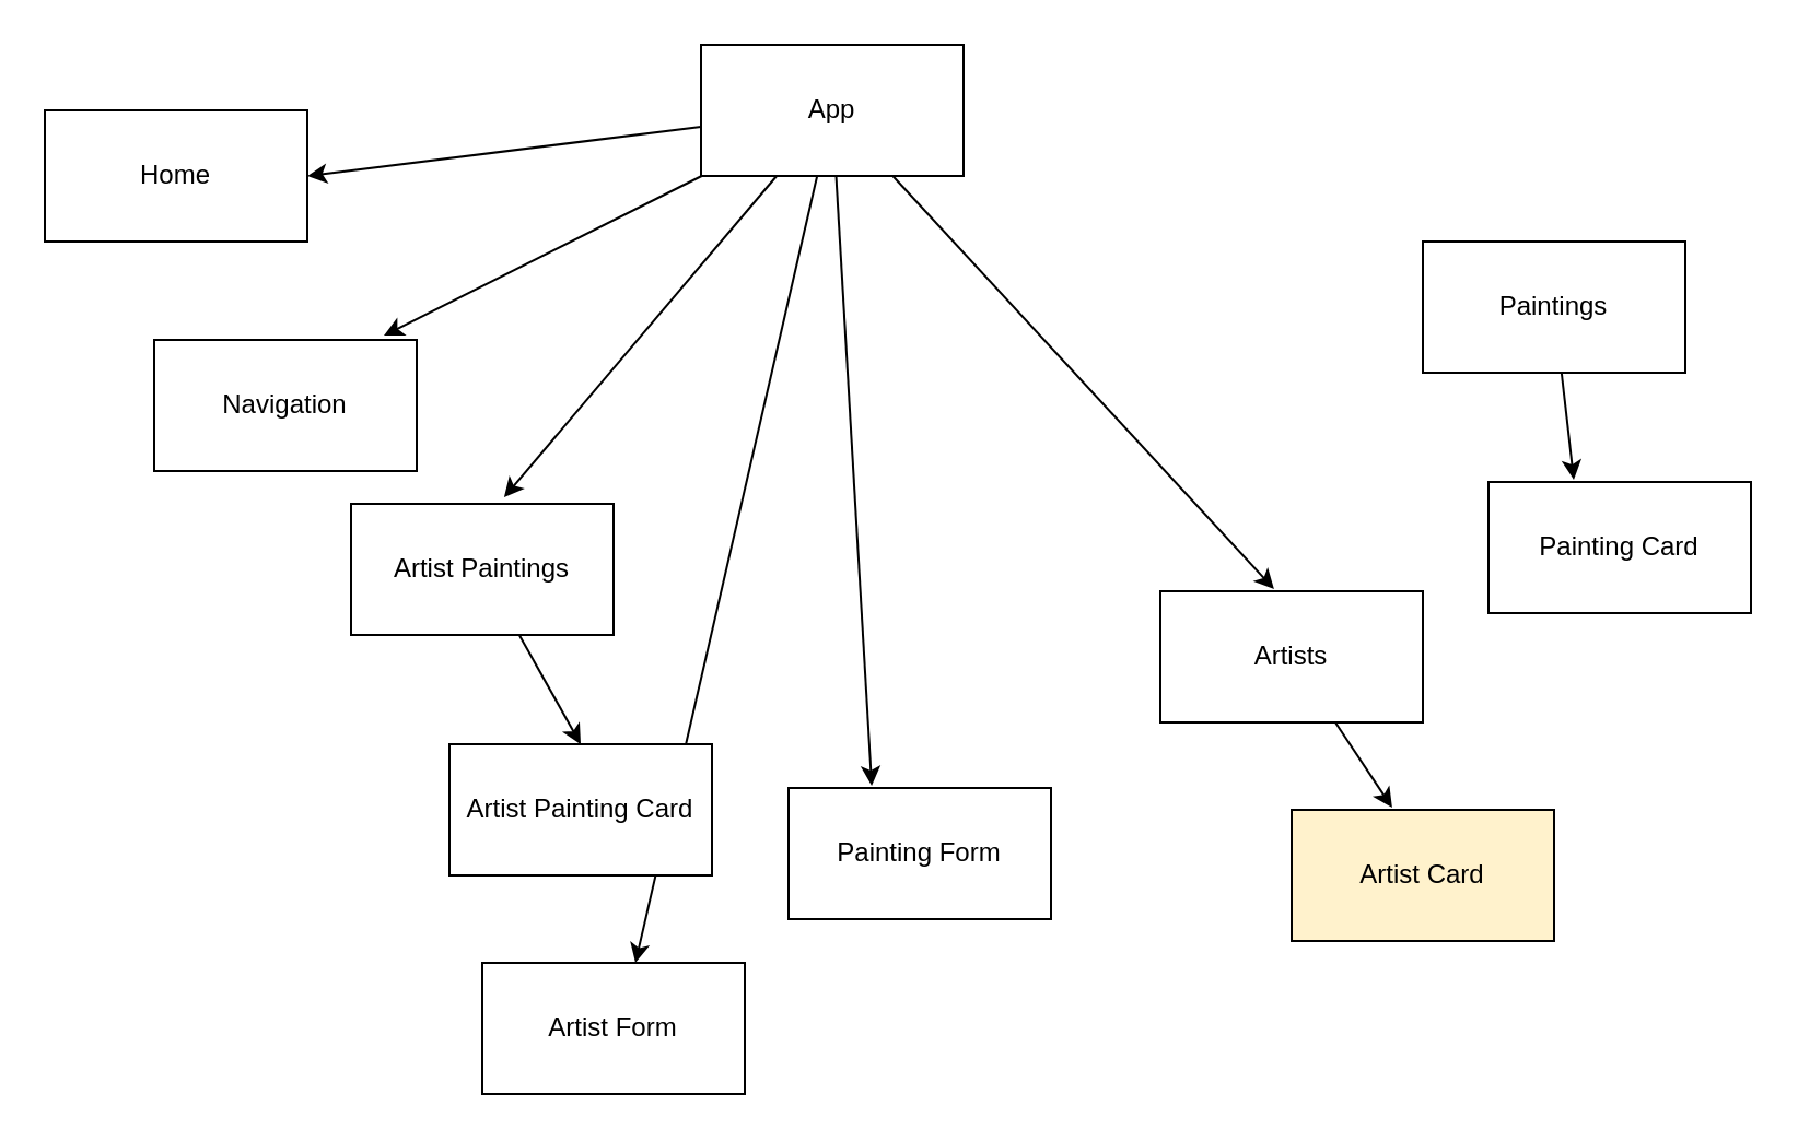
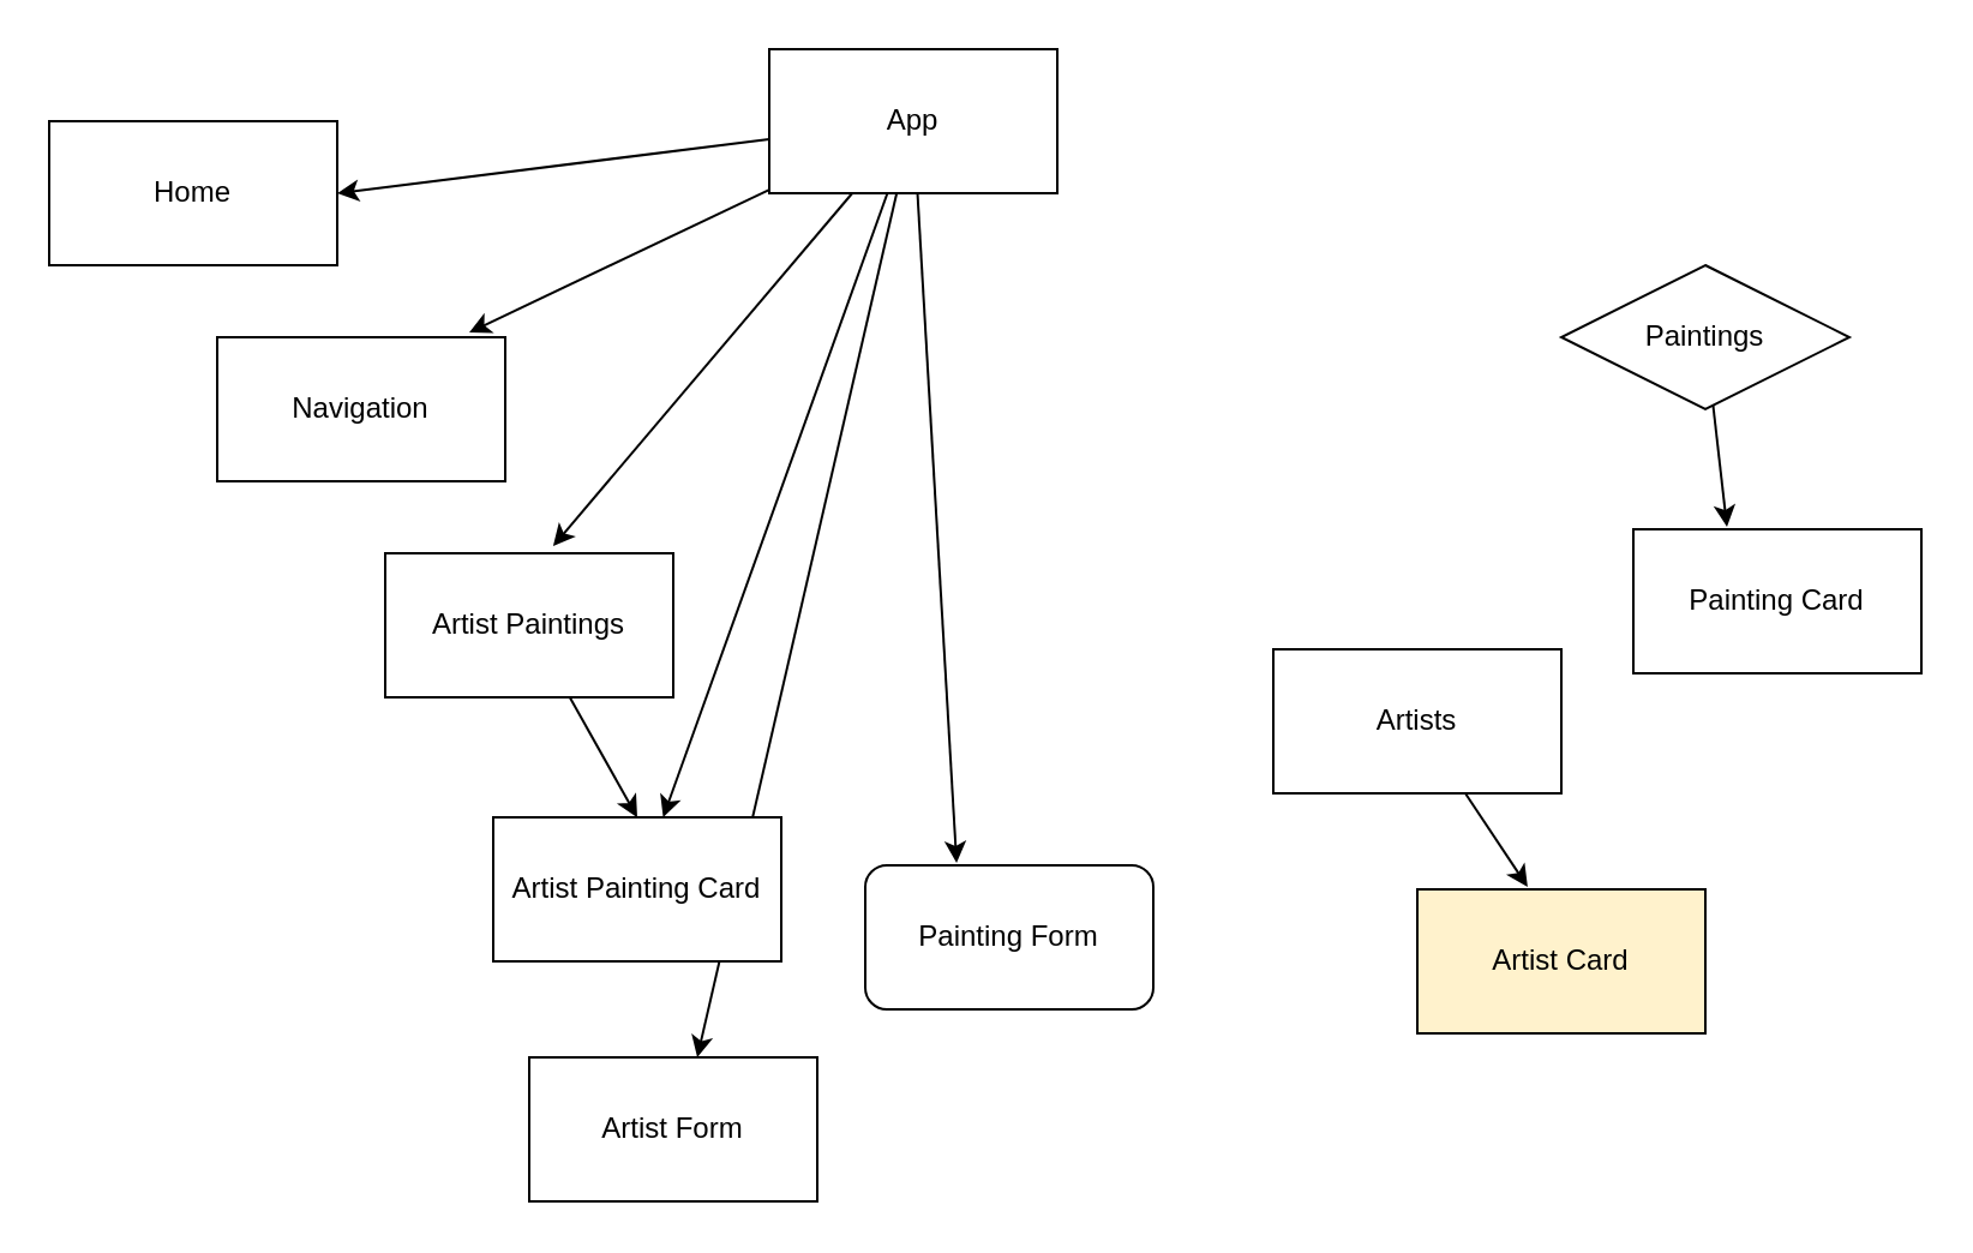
- <mxCell id="19" value="Paintings" style="whiteSpace=wrap;html=1;" parent="1" vertex="1"><mxGeometry x="650" y="110" width="120" height="60" as="geometry" /></mxCell>
+ <mxCell id="19" value="Paintings" style="rhombus;whiteSpace=wrap;html=1;" parent="1" vertex="1"><mxGeometry x="650" y="110" width="120" height="60" as="geometry" /></mxCell>
- <mxCell id="6" style="edgeStyle=none;html=1;entryX=0.433;entryY=-0.017;entryDx=0;entryDy=0;entryPerimeter=0;" parent="1" source="8" target="16" edge="1"><mxGeometry relative="1" as="geometry" /></mxCell>
+ <mxCell id="6" style="edgeStyle=none;html=1;" parent="1" source="8" target="13" edge="1"><mxGeometry relative="1" as="geometry" /></mxCell>
- <mxCell id="10" value="Navigation" style="whiteSpace=wrap;html=1;" parent="1" vertex="1"><mxGeometry x="70" y="155" width="120" height="60" as="geometry" /></mxCell>
+ <mxCell id="10" value="Navigation" style="whiteSpace=wrap;html=1;" parent="1" vertex="1"><mxGeometry x="90" y="140" width="120" height="60" as="geometry" /></mxCell>
- <mxCell id="14" value="Painting Form" style="whiteSpace=wrap;html=1;" parent="1" vertex="1"><mxGeometry x="360" y="360" width="120" height="60" as="geometry" /></mxCell>
+ <mxCell id="14" value="Painting Form" style="whiteSpace=wrap;html=1;rounded=1;" parent="1" vertex="1"><mxGeometry x="360" y="360" width="120" height="60" as="geometry" /></mxCell>
